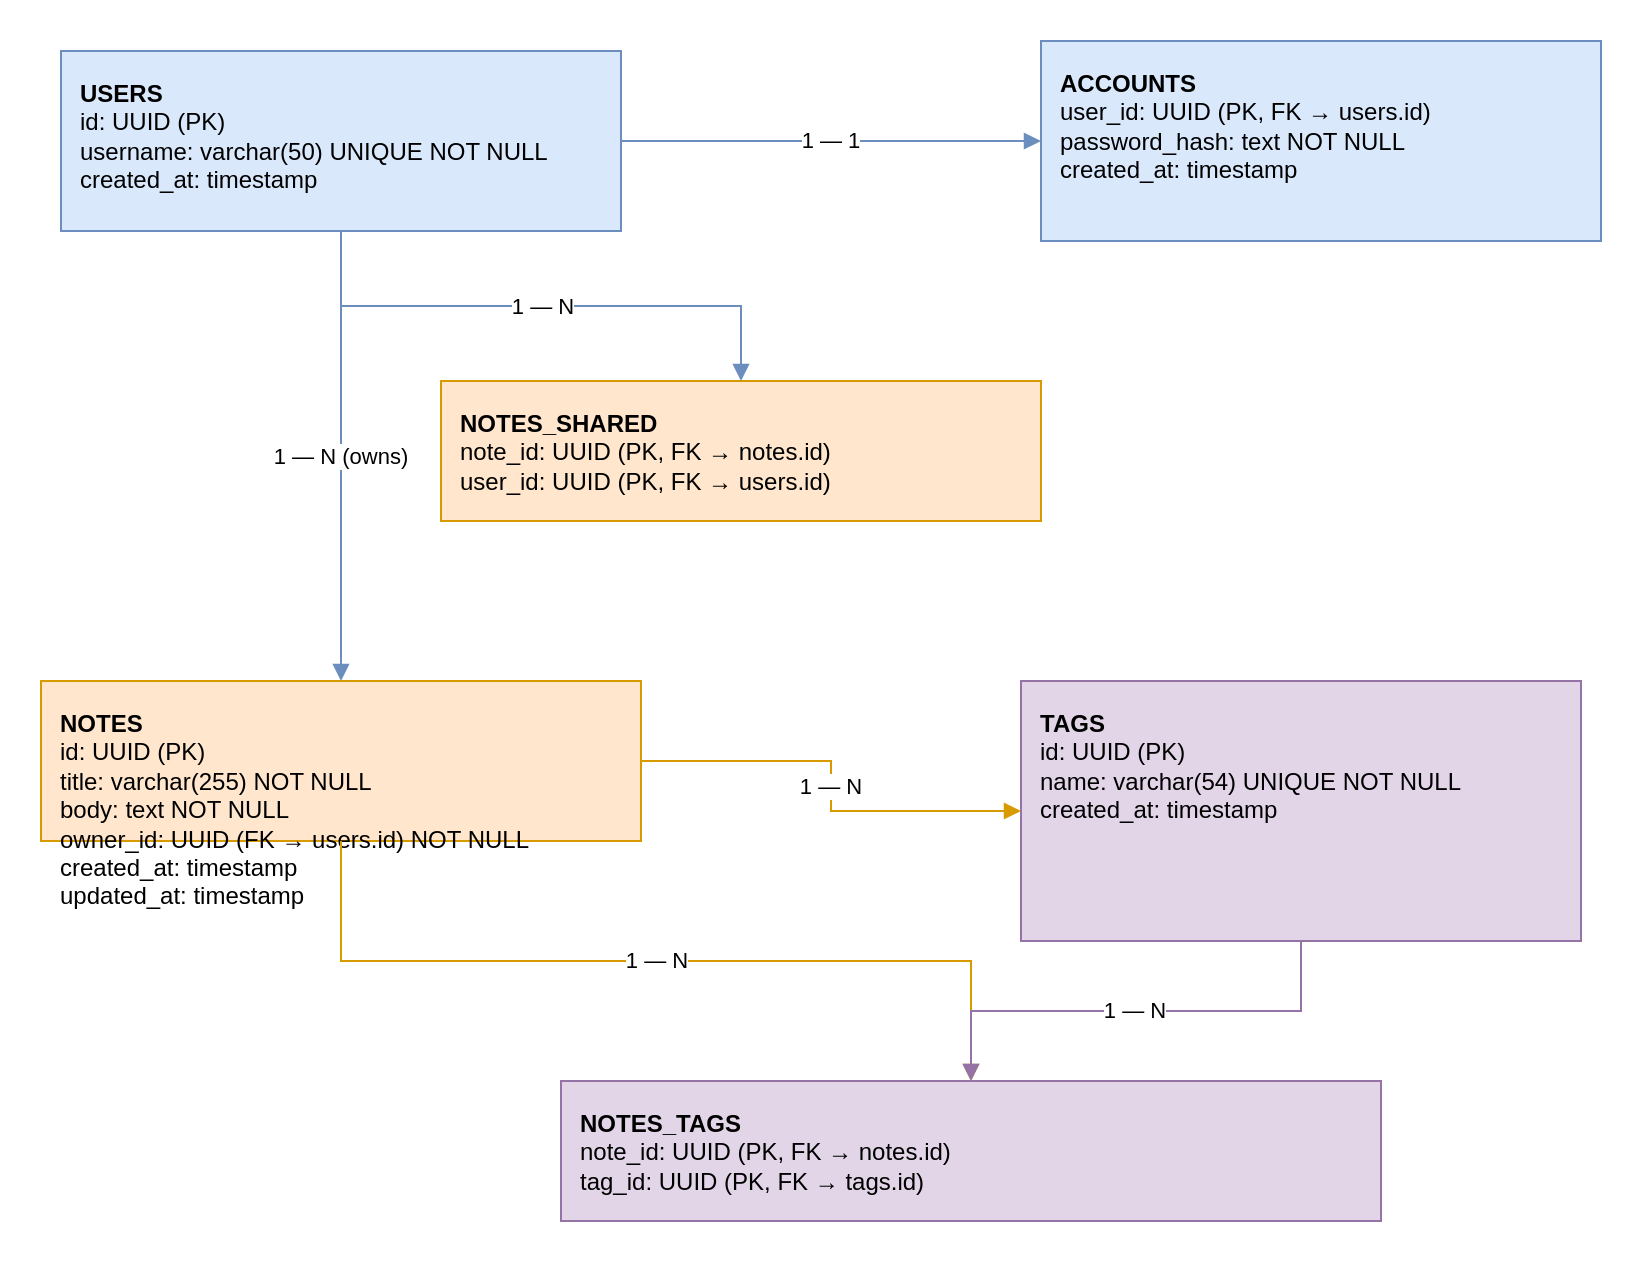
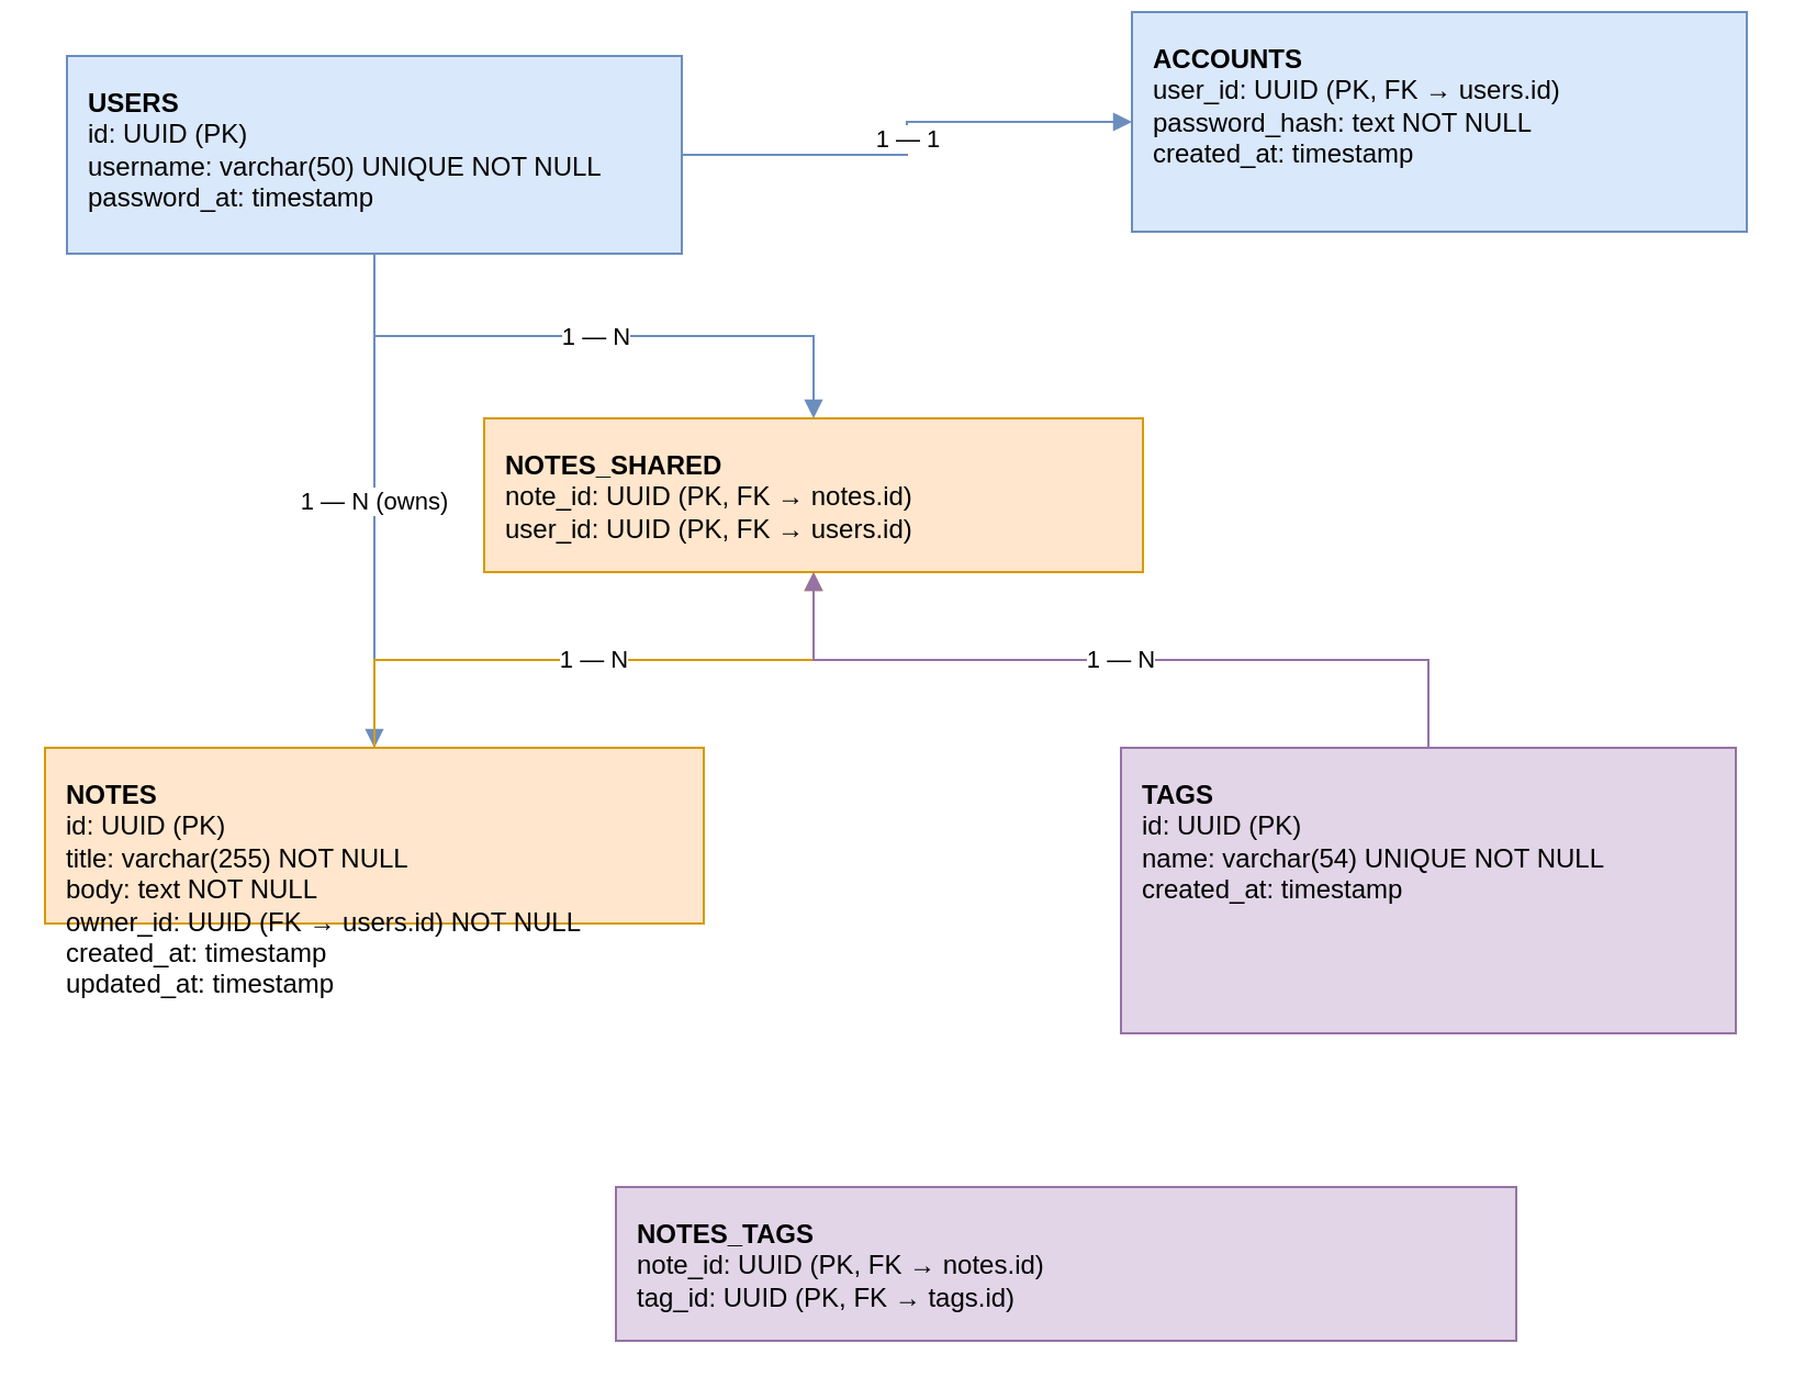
- <mxCell id="2" value="&lt;b&gt;USERS&lt;/b&gt;&lt;br/&gt;id: UUID (PK)&lt;br/&gt;username: varchar(50) UNIQUE NOT NULL&lt;br/&gt;created_at: timestamp" style="shape=rectangle;whiteSpace=wrap;html=1;rounded=0;glass=0;fillColor=#dae8fc;strokeColor=#6c8ebf;shadow=0;align=left;verticalAlign=top;spacingTop=8;spacingLeft=8;spacingRight=8;spacingBottom=8;" vertex="1" parent="1"><mxGeometry x="30" y="25" width="280" height="90" as="geometry" /></mxCell>
+ <mxCell id="2" value="&lt;b&gt;USERS&lt;/b&gt;&lt;br/&gt;id: UUID (PK)&lt;br/&gt;username: varchar(50) UNIQUE NOT NULL&lt;br/&gt;password_at: timestamp" style="shape=rectangle;whiteSpace=wrap;html=1;rounded=0;glass=0;fillColor=#dae8fc;strokeColor=#6c8ebf;shadow=0;align=left;verticalAlign=top;spacingTop=8;spacingLeft=8;spacingRight=8;spacingBottom=8;" vertex="1" parent="1"><mxGeometry x="30" y="25" width="280" height="90" as="geometry" /></mxCell>
- <mxCell id="3" value="&lt;b&gt;ACCOUNTS&lt;/b&gt;&lt;br/&gt;user_id: UUID (PK, FK → users.id)&lt;br/&gt;password_hash: text NOT NULL&lt;br/&gt;created_at: timestamp" style="shape=rectangle;whiteSpace=wrap;html=1;rounded=0;glass=0;fillColor=#dae8fc;strokeColor=#6c8ebf;shadow=0;align=left;verticalAlign=top;spacingTop=8;spacingLeft=8;spacingRight=8;spacingBottom=8;" vertex="1" parent="1"><mxGeometry x="520" y="20" width="280" height="100" as="geometry" /></mxCell>
+ <mxCell id="3" value="&lt;b&gt;ACCOUNTS&lt;/b&gt;&lt;br/&gt;user_id: UUID (PK, FK → users.id)&lt;br/&gt;password_hash: text NOT NULL&lt;br/&gt;created_at: timestamp" style="shape=rectangle;whiteSpace=wrap;html=1;rounded=0;glass=0;fillColor=#dae8fc;strokeColor=#6c8ebf;shadow=0;align=left;verticalAlign=top;spacingTop=8;spacingLeft=8;spacingRight=8;spacingBottom=8;" vertex="1" parent="1"><mxGeometry x="515" y="5" width="280" height="100" as="geometry" /></mxCell>
- <mxCell id="10" value="1 — N" style="edgeStyle=orthogonalEdgeStyle;rounded=0;orthogonalLoop=1;jettySize=auto;html=1;endArrow=block;endFill=1;strokeColor=#d79b00;" edge="1" parent="1" source="4" target="6"><mxGeometry relative="1" as="geometry" /></mxCell>
+ <mxCell id="10" value="1 — N" style="edgeStyle=orthogonalEdgeStyle;rounded=0;orthogonalLoop=1;jettySize=auto;html=1;endArrow=block;endFill=1;strokeColor=#d79b00;" edge="1" parent="1" source="4" target="5"><mxGeometry relative="1" as="geometry" /></mxCell>
- <mxCell id="12" value="1 — N" style="edgeStyle=orthogonalEdgeStyle;rounded=0;orthogonalLoop=1;jettySize=auto;html=1;endArrow=block;endFill=1;strokeColor=#d79b00;" edge="1" parent="1" source="4" target="7"><mxGeometry relative="1" as="geometry" /></mxCell>
- <mxCell id="13" value="1 — N" style="edgeStyle=orthogonalEdgeStyle;rounded=0;orthogonalLoop=1;jettySize=auto;html=1;endArrow=block;endFill=1;strokeColor=#9673a6;" edge="1" parent="1" source="6" target="7"><mxGeometry relative="1" as="geometry" /></mxCell>
+ <mxCell id="13" value="1 — N" style="edgeStyle=orthogonalEdgeStyle;rounded=0;orthogonalLoop=1;jettySize=auto;html=1;endArrow=block;endFill=1;strokeColor=#9673a6;" edge="1" parent="1" source="6" target="5"><mxGeometry relative="1" as="geometry" /></mxCell>
